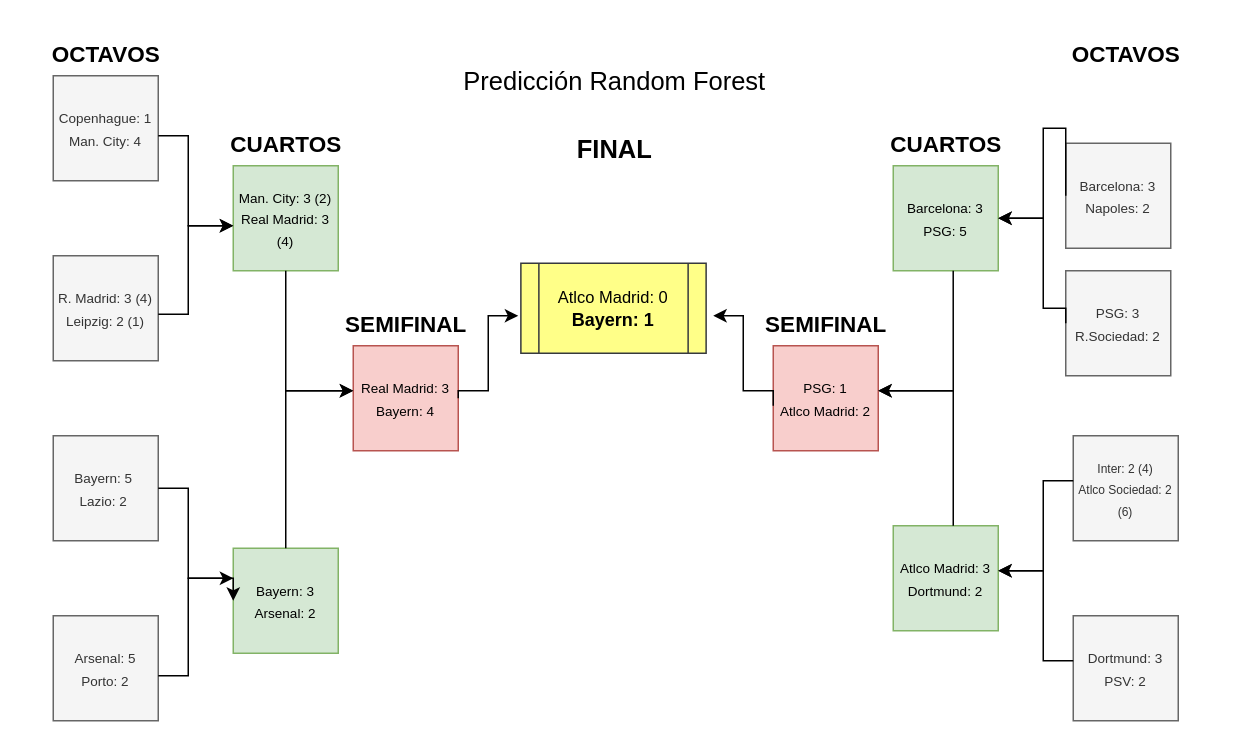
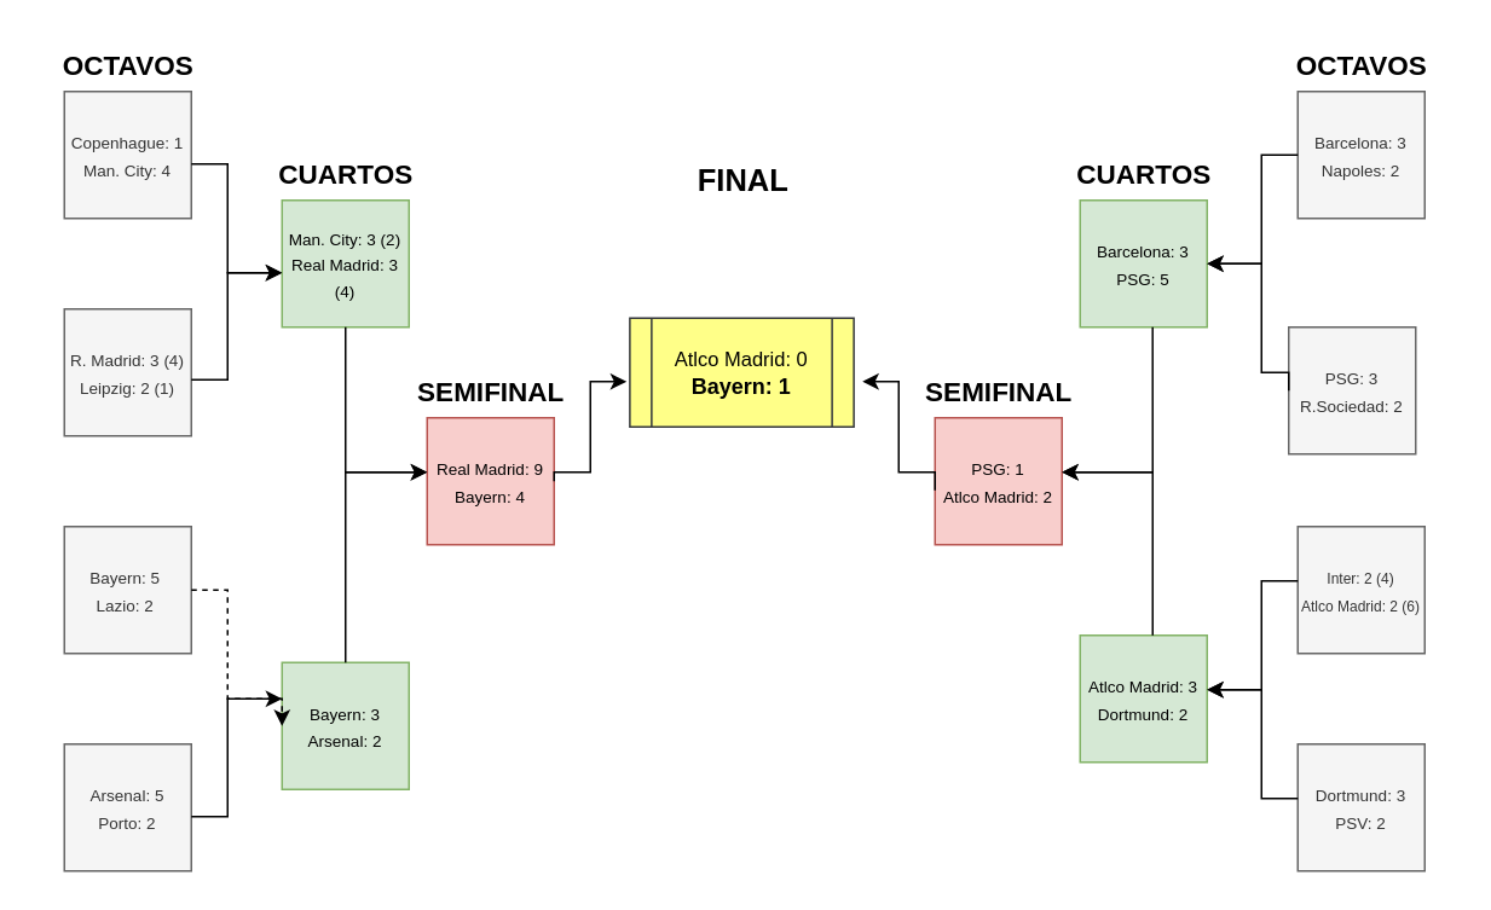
- <mxCell id="38" value="Predicción Random Forest" style="text;html=1;align=center;verticalAlign=middle;resizable=0;points=[];autosize=1;strokeColor=none;fillColor=none;fontSize=17;" parent="1" vertex="1"><mxGeometry x="298.5" y="40" width="220" height="30" as="geometry" /></mxCell>
- <mxCell id="6" value="&lt;font style=&quot;font-size: 9px;&quot;&gt;Barcelona: 3&lt;br&gt;Napoles: 2&lt;/font&gt;" style="whiteSpace=wrap;html=1;aspect=fixed;fillColor=#f5f5f5;fontColor=#333333;strokeColor=#666666;" parent="1" vertex="1"><mxGeometry x="710" y="95" width="70" height="70" as="geometry" /></mxCell>
+ <mxCell id="6" value="&lt;font style=&quot;font-size: 9px;&quot;&gt;Barcelona: 3&lt;br&gt;Napoles: 2&lt;/font&gt;" style="whiteSpace=wrap;html=1;aspect=fixed;fillColor=#f5f5f5;fontColor=#333333;strokeColor=#666666;" parent="1" vertex="1"><mxGeometry x="715" y="50" width="70" height="70" as="geometry" /></mxCell>
- <mxCell id="14" value="&lt;font style=&quot;font-size: 9px;&quot;&gt;Real Madrid: 3&lt;br&gt;Bayern: 4&lt;/font&gt;" style="whiteSpace=wrap;html=1;aspect=fixed;fillColor=#f8cecc;strokeColor=#b85450;fillStyle=auto;" parent="1" vertex="1"><mxGeometry x="235" y="230" width="70" height="70" as="geometry" /></mxCell>
+ <mxCell id="14" value="&lt;font style=&quot;font-size: 9px;&quot;&gt;Real Madrid: 9&lt;br&gt;Bayern: 4&lt;/font&gt;" style="whiteSpace=wrap;html=1;aspect=fixed;fillColor=#f8cecc;strokeColor=#b85450;fillStyle=auto;" parent="1" vertex="1"><mxGeometry x="235" y="230" width="70" height="70" as="geometry" /></mxCell>
- <mxCell id="8" value="&lt;font style=&quot;font-size: 8px;&quot;&gt;Inter: 2 (4)&lt;br&gt;Atlco Sociedad: 2 (6)&lt;/font&gt;" style="whiteSpace=wrap;html=1;aspect=fixed;fillColor=#f5f5f5;fontColor=#333333;strokeColor=#666666;" parent="1" vertex="1"><mxGeometry x="715" y="290" width="70" height="70" as="geometry" /></mxCell>
+ <mxCell id="8" value="&lt;font style=&quot;font-size: 8px;&quot;&gt;Inter: 2 (4)&lt;br&gt;Atlco Madrid: 2 (6)&lt;/font&gt;" style="whiteSpace=wrap;html=1;aspect=fixed;fillColor=#f5f5f5;fontColor=#333333;strokeColor=#666666;" parent="1" vertex="1"><mxGeometry x="715" y="290" width="70" height="70" as="geometry" /></mxCell>
- <mxCell id="17" value="" style="endArrow=classic;html=1;rounded=0;edgeStyle=orthogonalEdgeStyle;entryX=0;entryY=0.5;entryDx=0;entryDy=0;exitX=1;exitY=0.5;exitDx=0;exitDy=0;" parent="1" source="4" target="11" edge="1"><mxGeometry width="50" height="50" relative="1" as="geometry"><mxPoint x="105" y="340" as="sourcePoint" /><mxPoint x="155" y="290" as="targetPoint" /><Array as="points"><mxPoint x="125" y="325" /><mxPoint x="125" y="385" /></Array></mxGeometry></mxCell>
+ <mxCell id="17" value="" style="endArrow=classic;html=1;rounded=0;edgeStyle=orthogonalEdgeStyle;entryX=0;entryY=0.5;entryDx=0;entryDy=0;exitX=1;exitY=0.5;exitDx=0;exitDy=0;dashed=1;" parent="1" source="4" target="11" edge="1"><mxGeometry width="50" height="50" relative="1" as="geometry"><mxPoint x="105" y="340" as="sourcePoint" /><mxPoint x="155" y="290" as="targetPoint" /><Array as="points"><mxPoint x="125" y="325" /><mxPoint x="125" y="385" /></Array></mxGeometry></mxCell>
